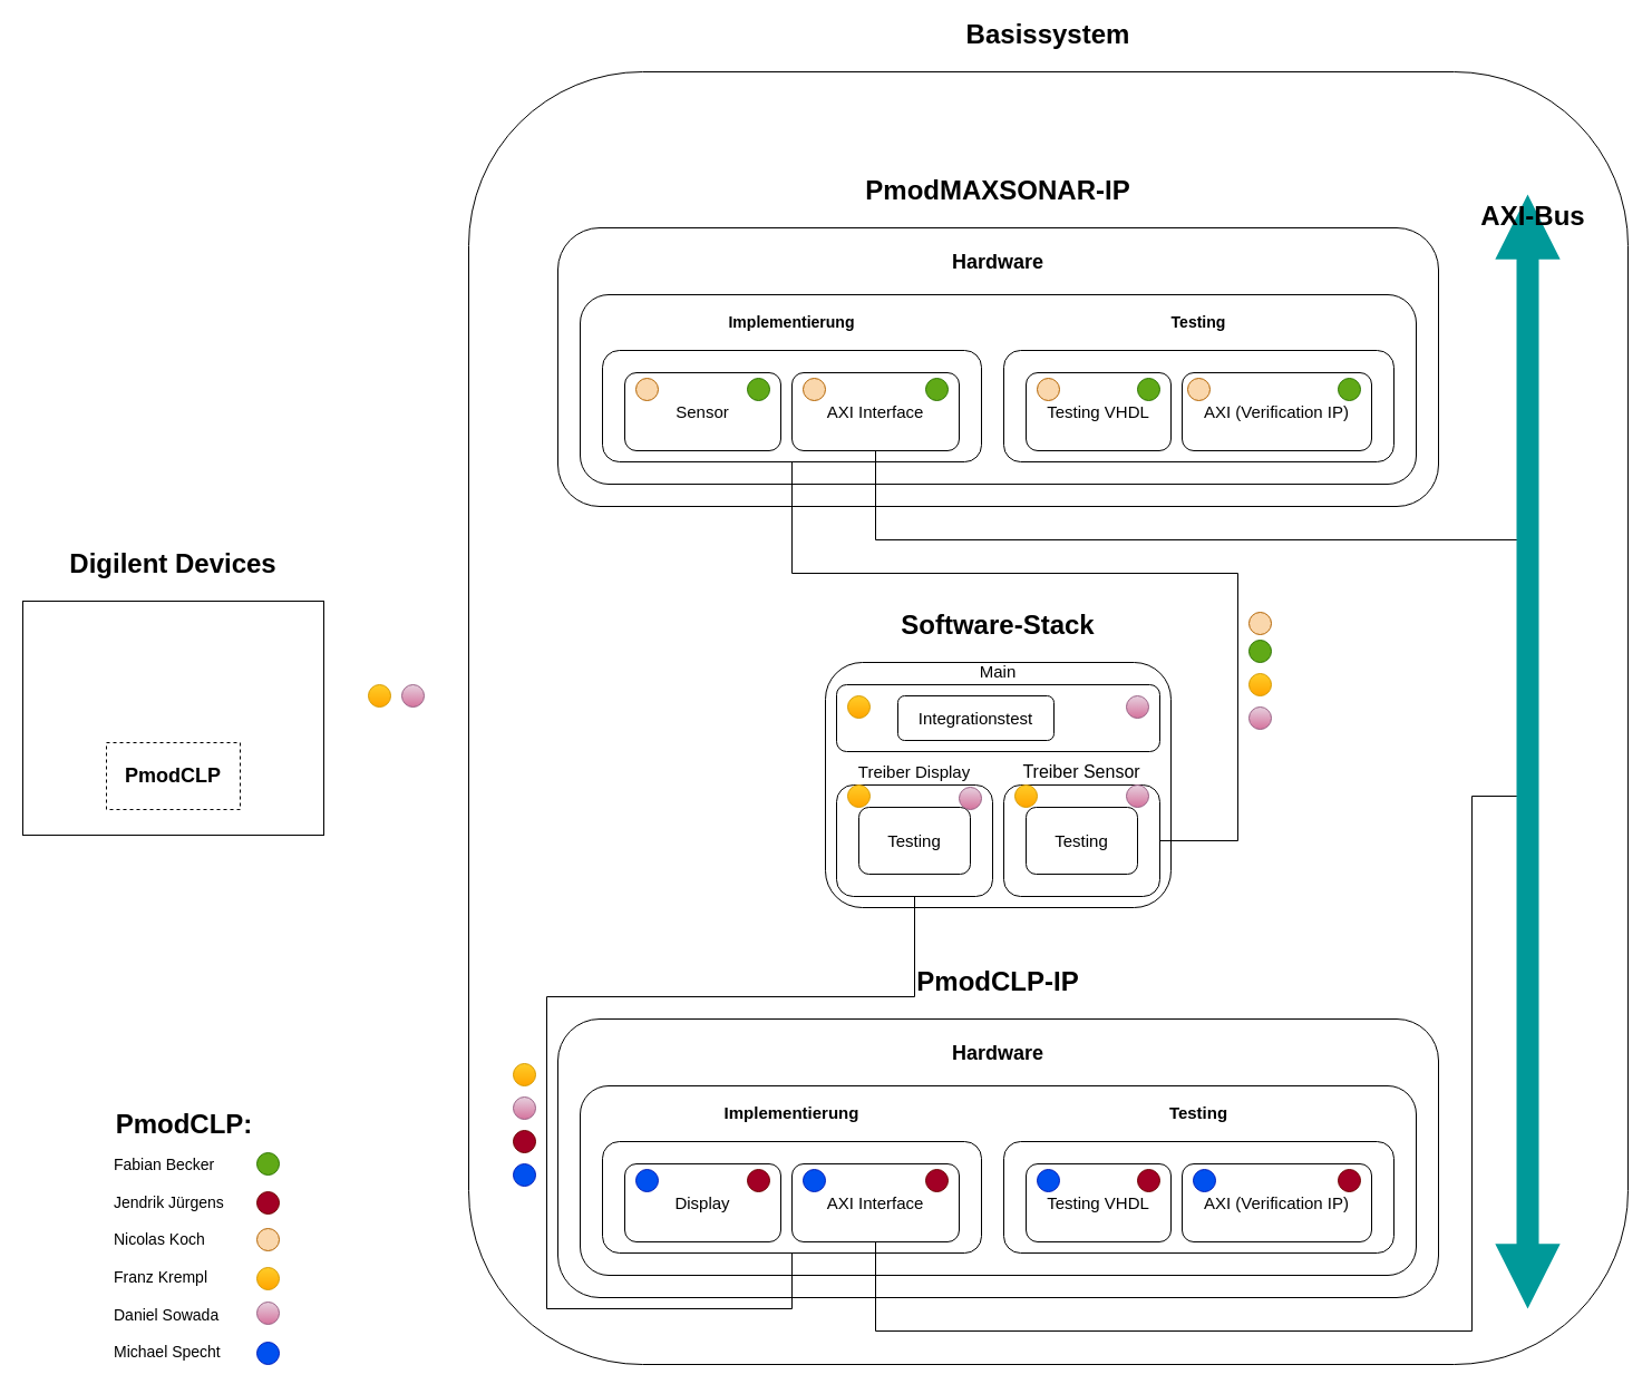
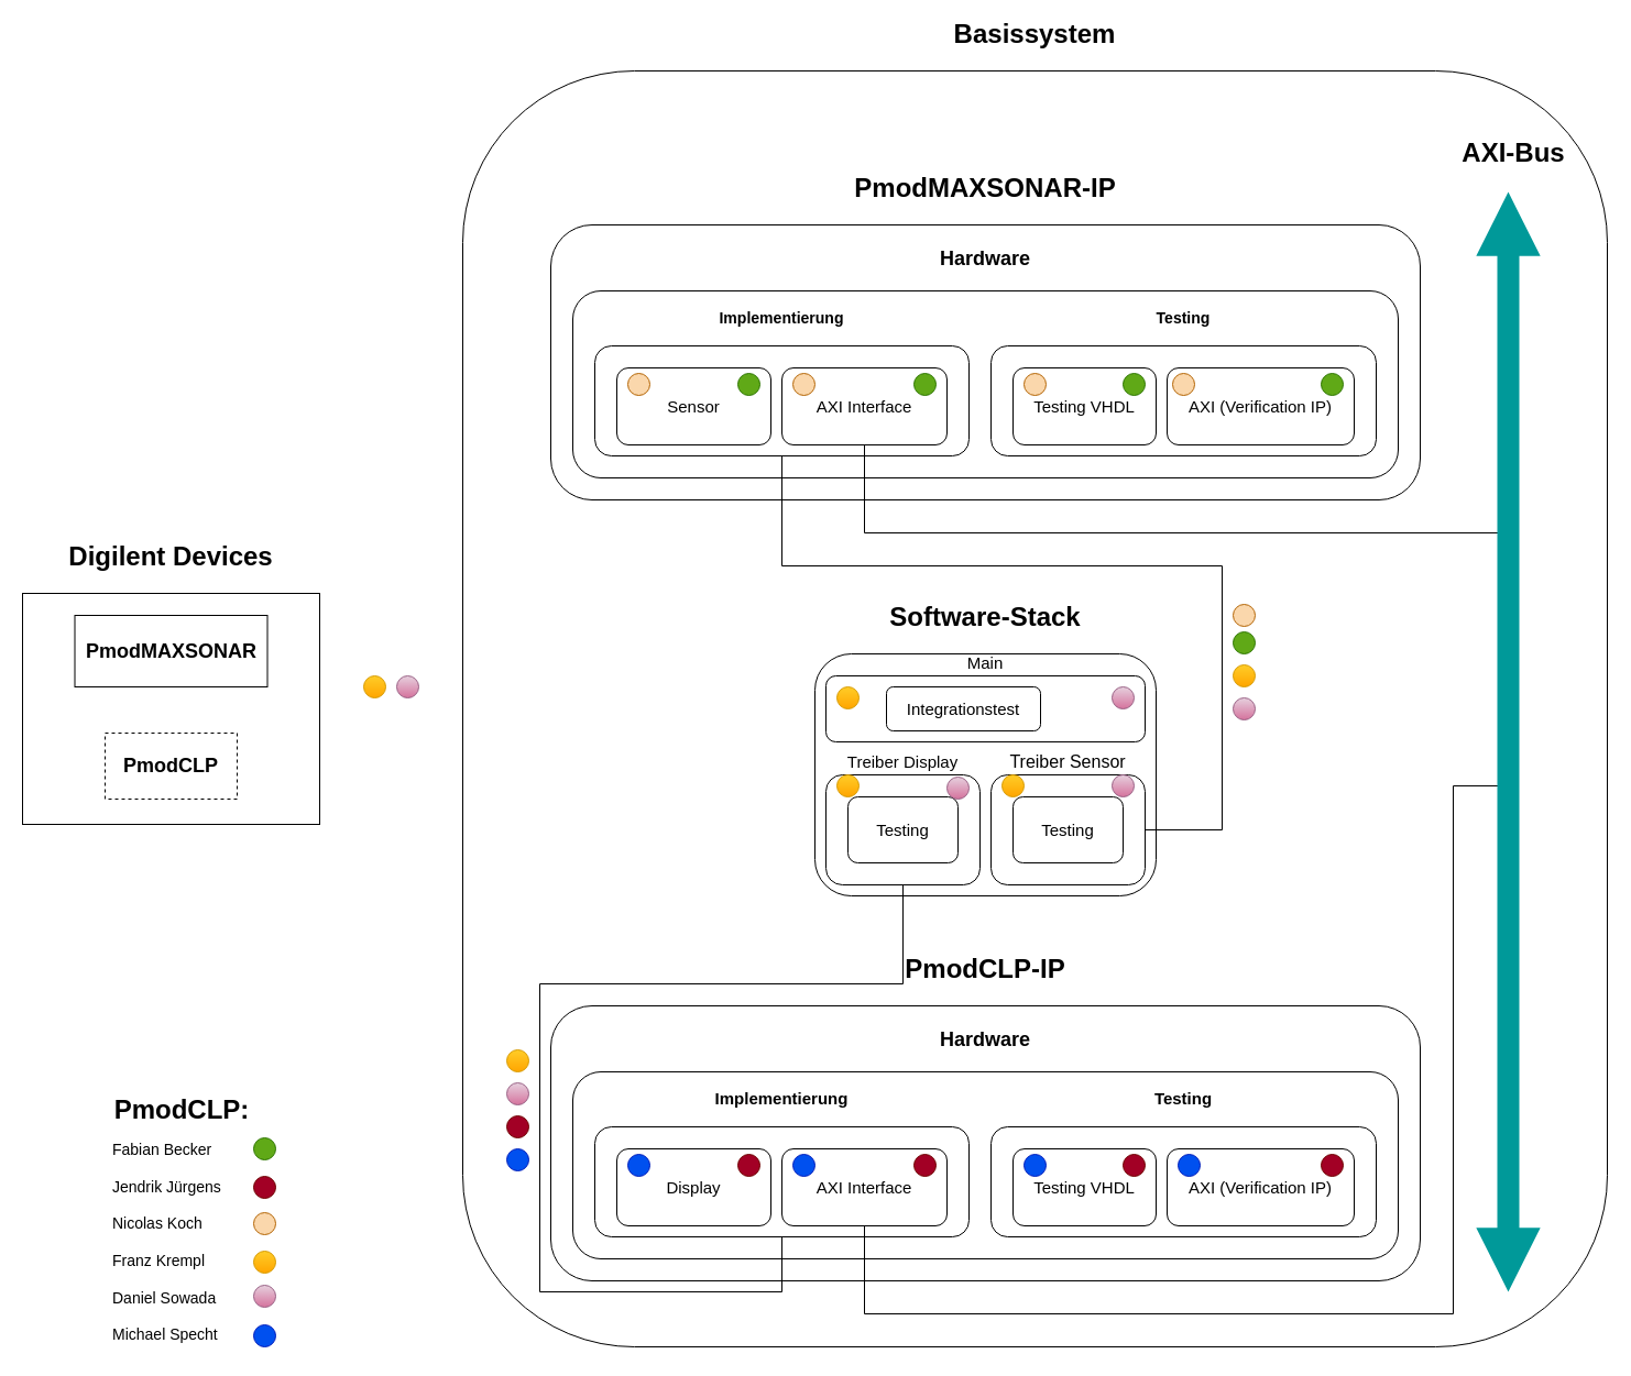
- <mxCell id="41" value="&lt;h1&gt;AXI-Bus&lt;/h1&gt;" style="text;html=1;align=center;verticalAlign=middle;whiteSpace=wrap;rounded=0;" parent="1" vertex="1"><mxGeometry x="1320" y="135" width="110" height="30" as="geometry" /></mxCell>
+ <mxCell id="41" value="&lt;h1&gt;AXI-Bus&lt;/h1&gt;" style="text;html=1;align=center;verticalAlign=middle;whiteSpace=wrap;rounded=0;" parent="1" vertex="1"><mxGeometry x="1320" y="80" width="110" height="30" as="geometry" /></mxCell>
+ <mxCell id="31" value="&lt;h2&gt;PmodMAXSONAR&lt;/h2&gt;" style="rounded=0;whiteSpace=wrap;html=1;" parent="1" vertex="1"><mxGeometry x="67.5" y="515" width="175" height="65" as="geometry" /></mxCell>
